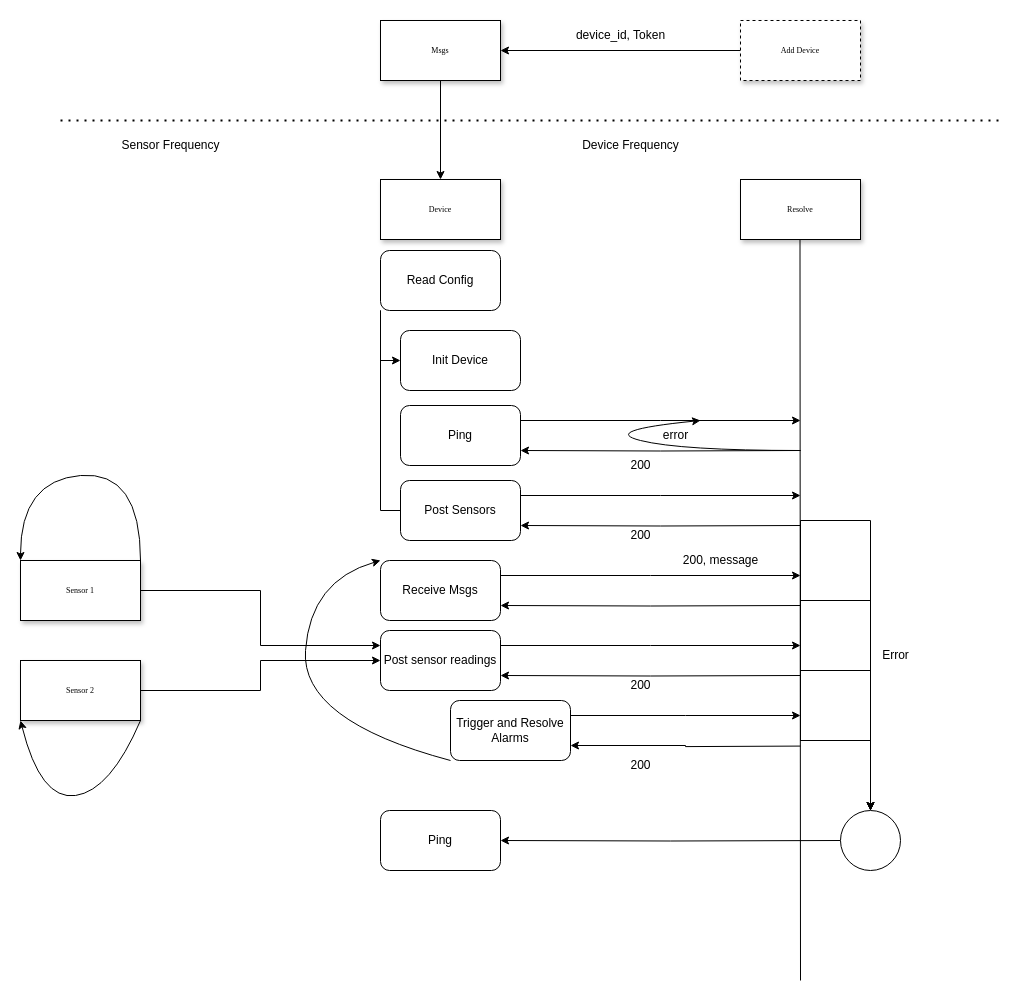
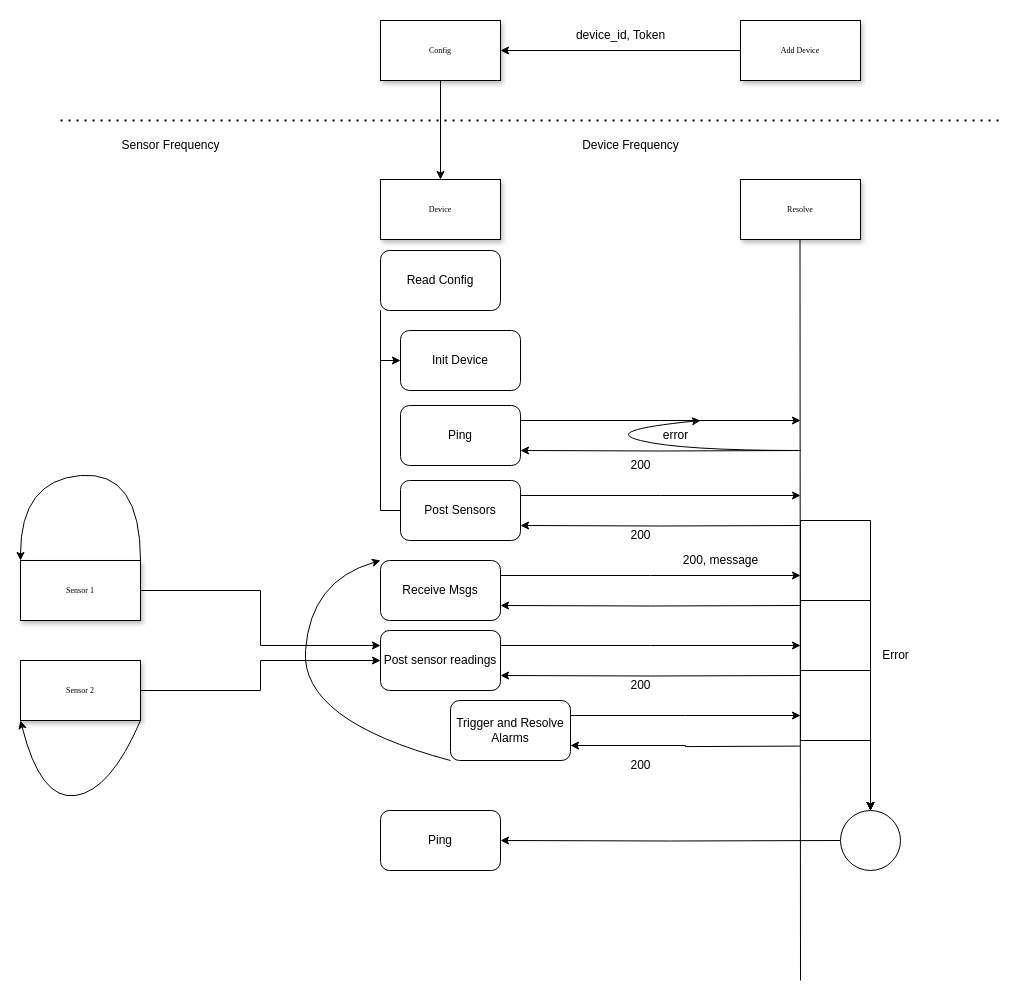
- <mxCell id="10" value="Msgs" style="rounded=0;whiteSpace=wrap;html=1;shadow=1;labelBackgroundColor=none;strokeWidth=1;fontFamily=Verdana;fontSize=8;align=center;" vertex="1" parent="1"><mxGeometry x="380" y="20" width="120" height="60" as="geometry" /></mxCell>
+ <mxCell id="10" value="Config" style="rounded=0;whiteSpace=wrap;html=1;shadow=1;labelBackgroundColor=none;strokeWidth=1;fontFamily=Verdana;fontSize=8;align=center;" vertex="1" parent="1"><mxGeometry x="380" y="20" width="120" height="60" as="geometry" /></mxCell>
- <mxCell id="13" value="Add Device" style="rounded=0;whiteSpace=wrap;html=1;shadow=1;labelBackgroundColor=none;strokeWidth=1;fontFamily=Verdana;fontSize=8;align=center;dashed=1;" vertex="1" parent="1"><mxGeometry x="740" y="20" width="120" height="60" as="geometry" /></mxCell>
+ <mxCell id="13" value="Add Device" style="rounded=0;whiteSpace=wrap;html=1;shadow=1;labelBackgroundColor=none;strokeWidth=1;fontFamily=Verdana;fontSize=8;align=center;" vertex="1" parent="1"><mxGeometry x="740" y="20" width="120" height="60" as="geometry" /></mxCell>
